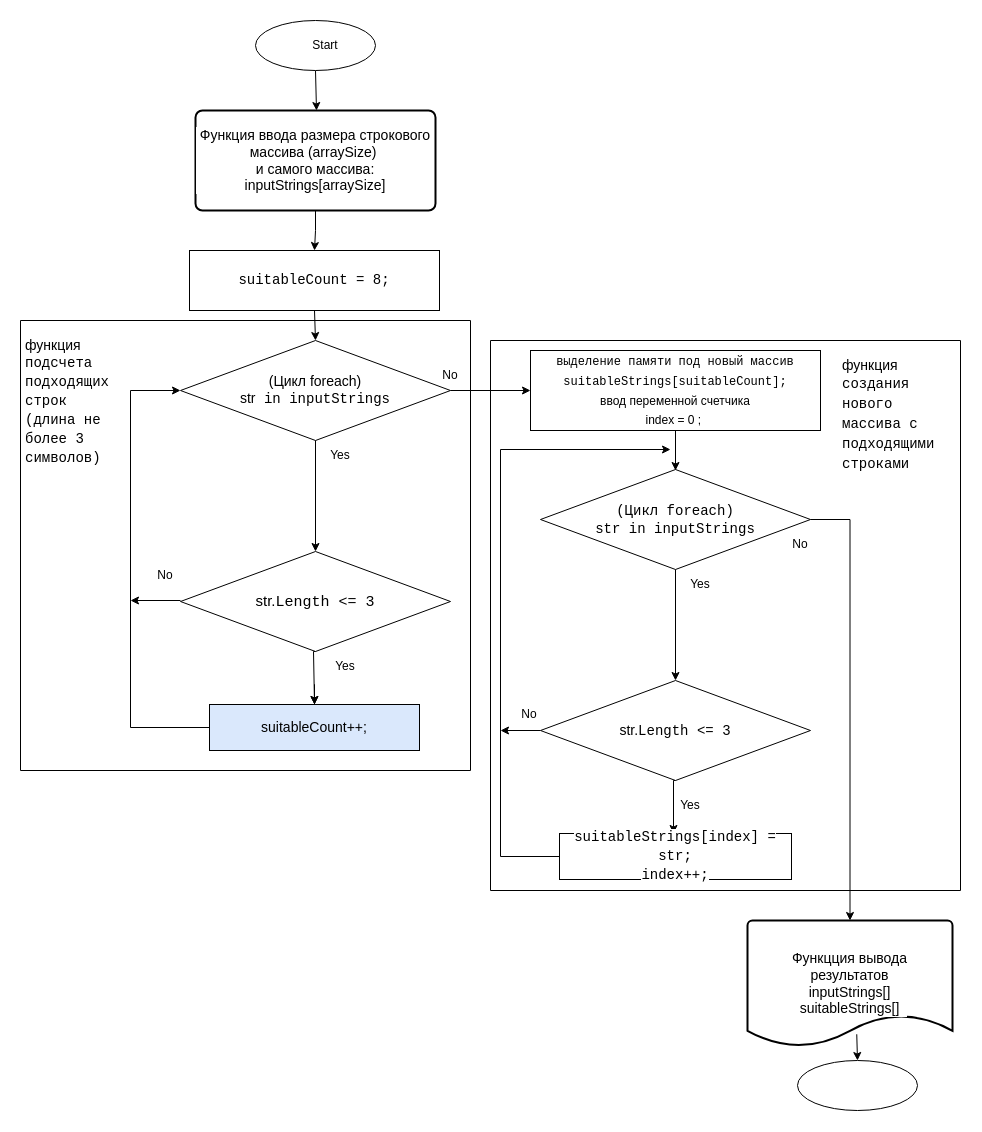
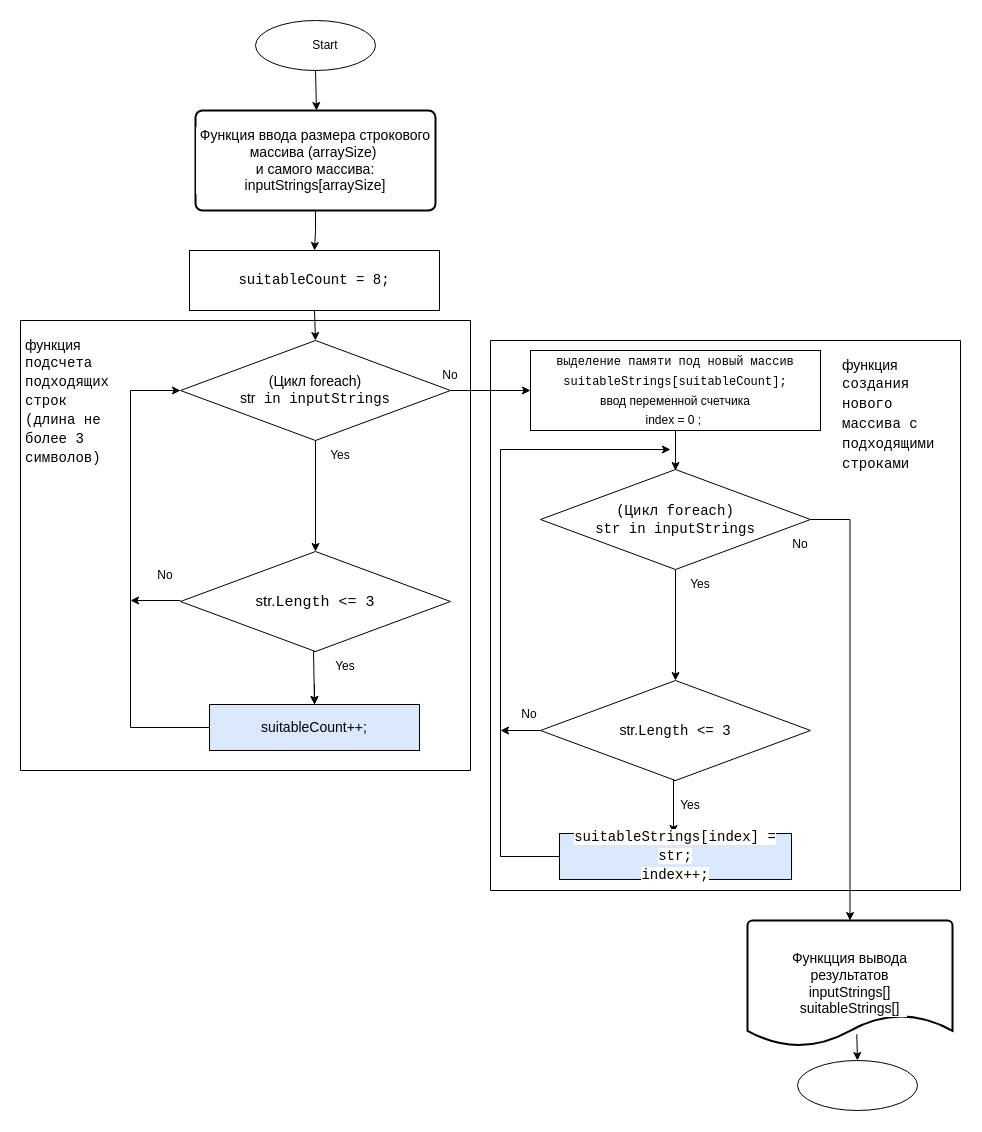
- <mxCell id="36" value="&lt;div style=&quot;font-family: Consolas, &amp;quot;Courier New&amp;quot;, monospace; font-size: 14px; line-height: 19px;&quot;&gt;&lt;div style=&quot;border-color: var(--border-color);&quot;&gt;&lt;div style=&quot;border-color: var(--border-color);&quot;&gt;&lt;span style=&quot;background-color: rgb(255, 255, 255);&quot;&gt;suitableStrings[index] = str;&lt;/span&gt;&lt;/div&gt;&lt;div style=&quot;border-color: var(--border-color);&quot;&gt;&lt;span style=&quot;background-color: rgb(255, 255, 255);&quot;&gt;index++;&lt;/span&gt;&lt;/div&gt;&lt;/div&gt;&lt;/div&gt;" style="rounded=0;whiteSpace=wrap;html=1;" vertex="1" parent="1"><mxGeometry x="559" y="833" width="232" height="46" as="geometry" /></mxCell>
+ <mxCell id="36" value="&lt;div style=&quot;font-family: Consolas, &amp;quot;Courier New&amp;quot;, monospace; font-size: 14px; line-height: 19px;&quot;&gt;&lt;div style=&quot;border-color: var(--border-color);&quot;&gt;&lt;div style=&quot;border-color: var(--border-color);&quot;&gt;&lt;span style=&quot;background-color: rgb(255, 255, 255);&quot;&gt;suitableStrings[index] = str;&lt;/span&gt;&lt;/div&gt;&lt;div style=&quot;border-color: var(--border-color);&quot;&gt;&lt;span style=&quot;background-color: rgb(255, 255, 255);&quot;&gt;index++;&lt;/span&gt;&lt;/div&gt;&lt;/div&gt;&lt;/div&gt;" style="rounded=0;whiteSpace=wrap;html=1;fillColor=#dae8fc;" vertex="1" parent="1"><mxGeometry x="559" y="833" width="232" height="46" as="geometry" /></mxCell>
